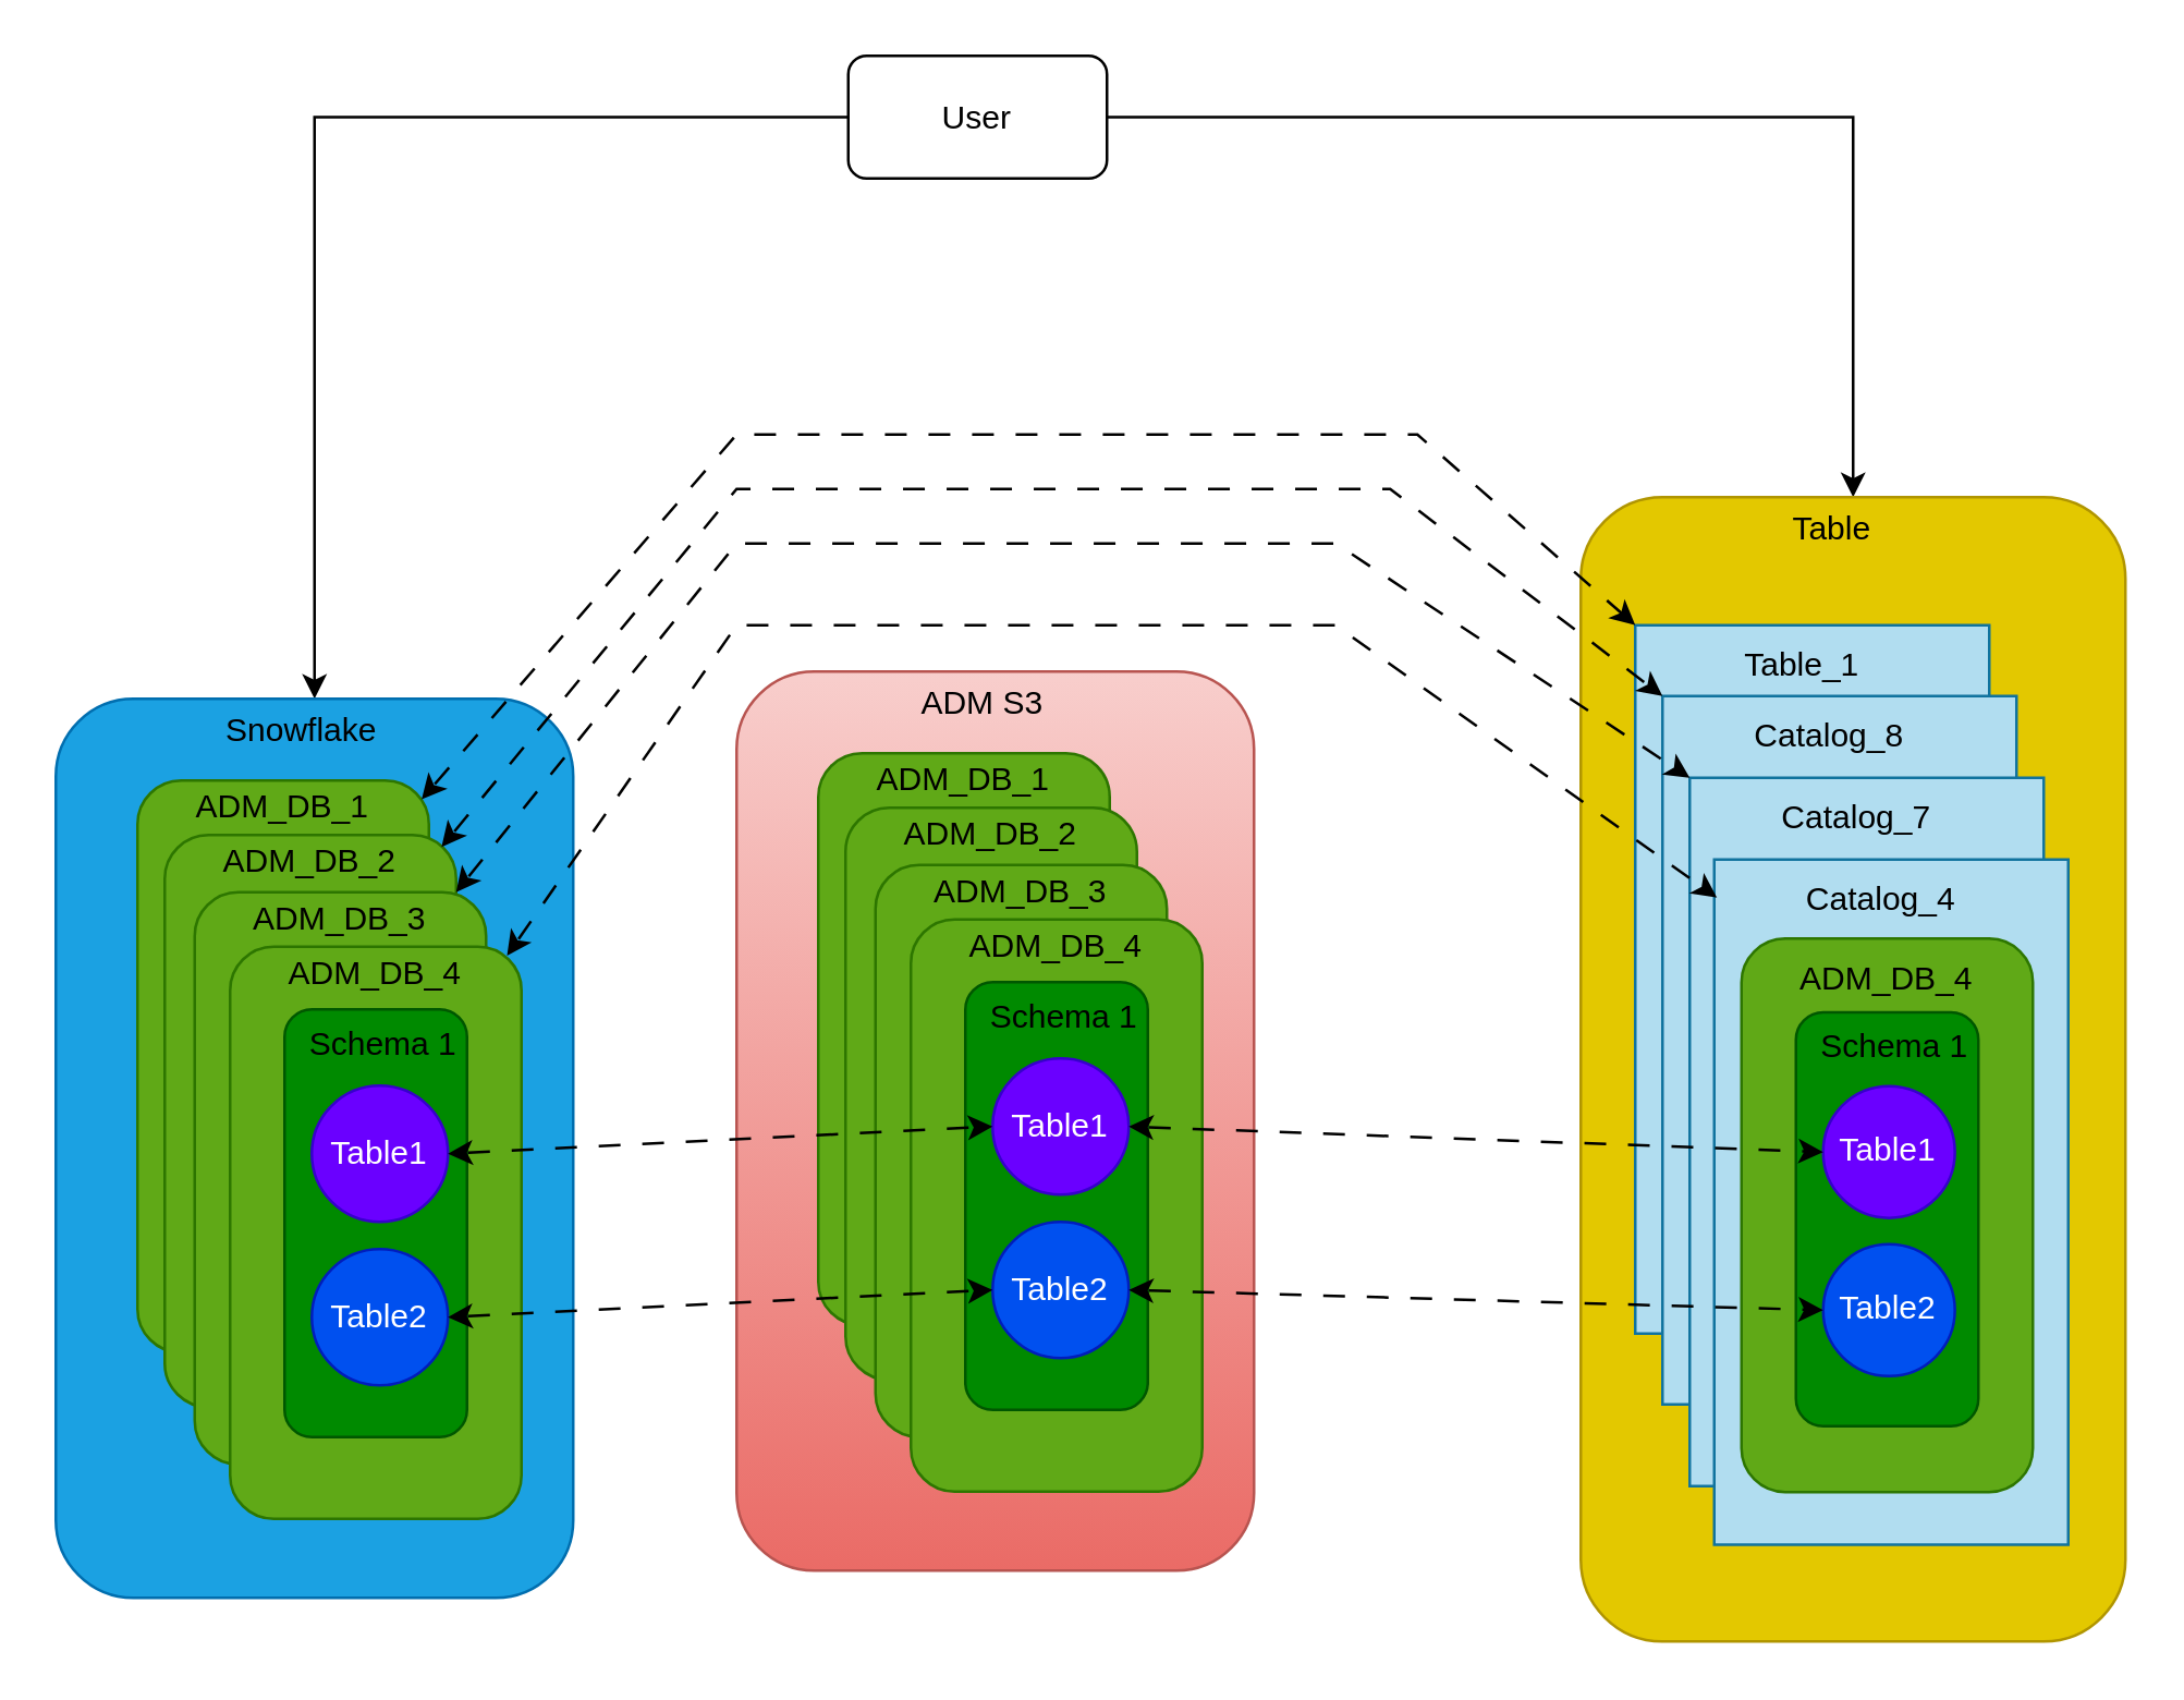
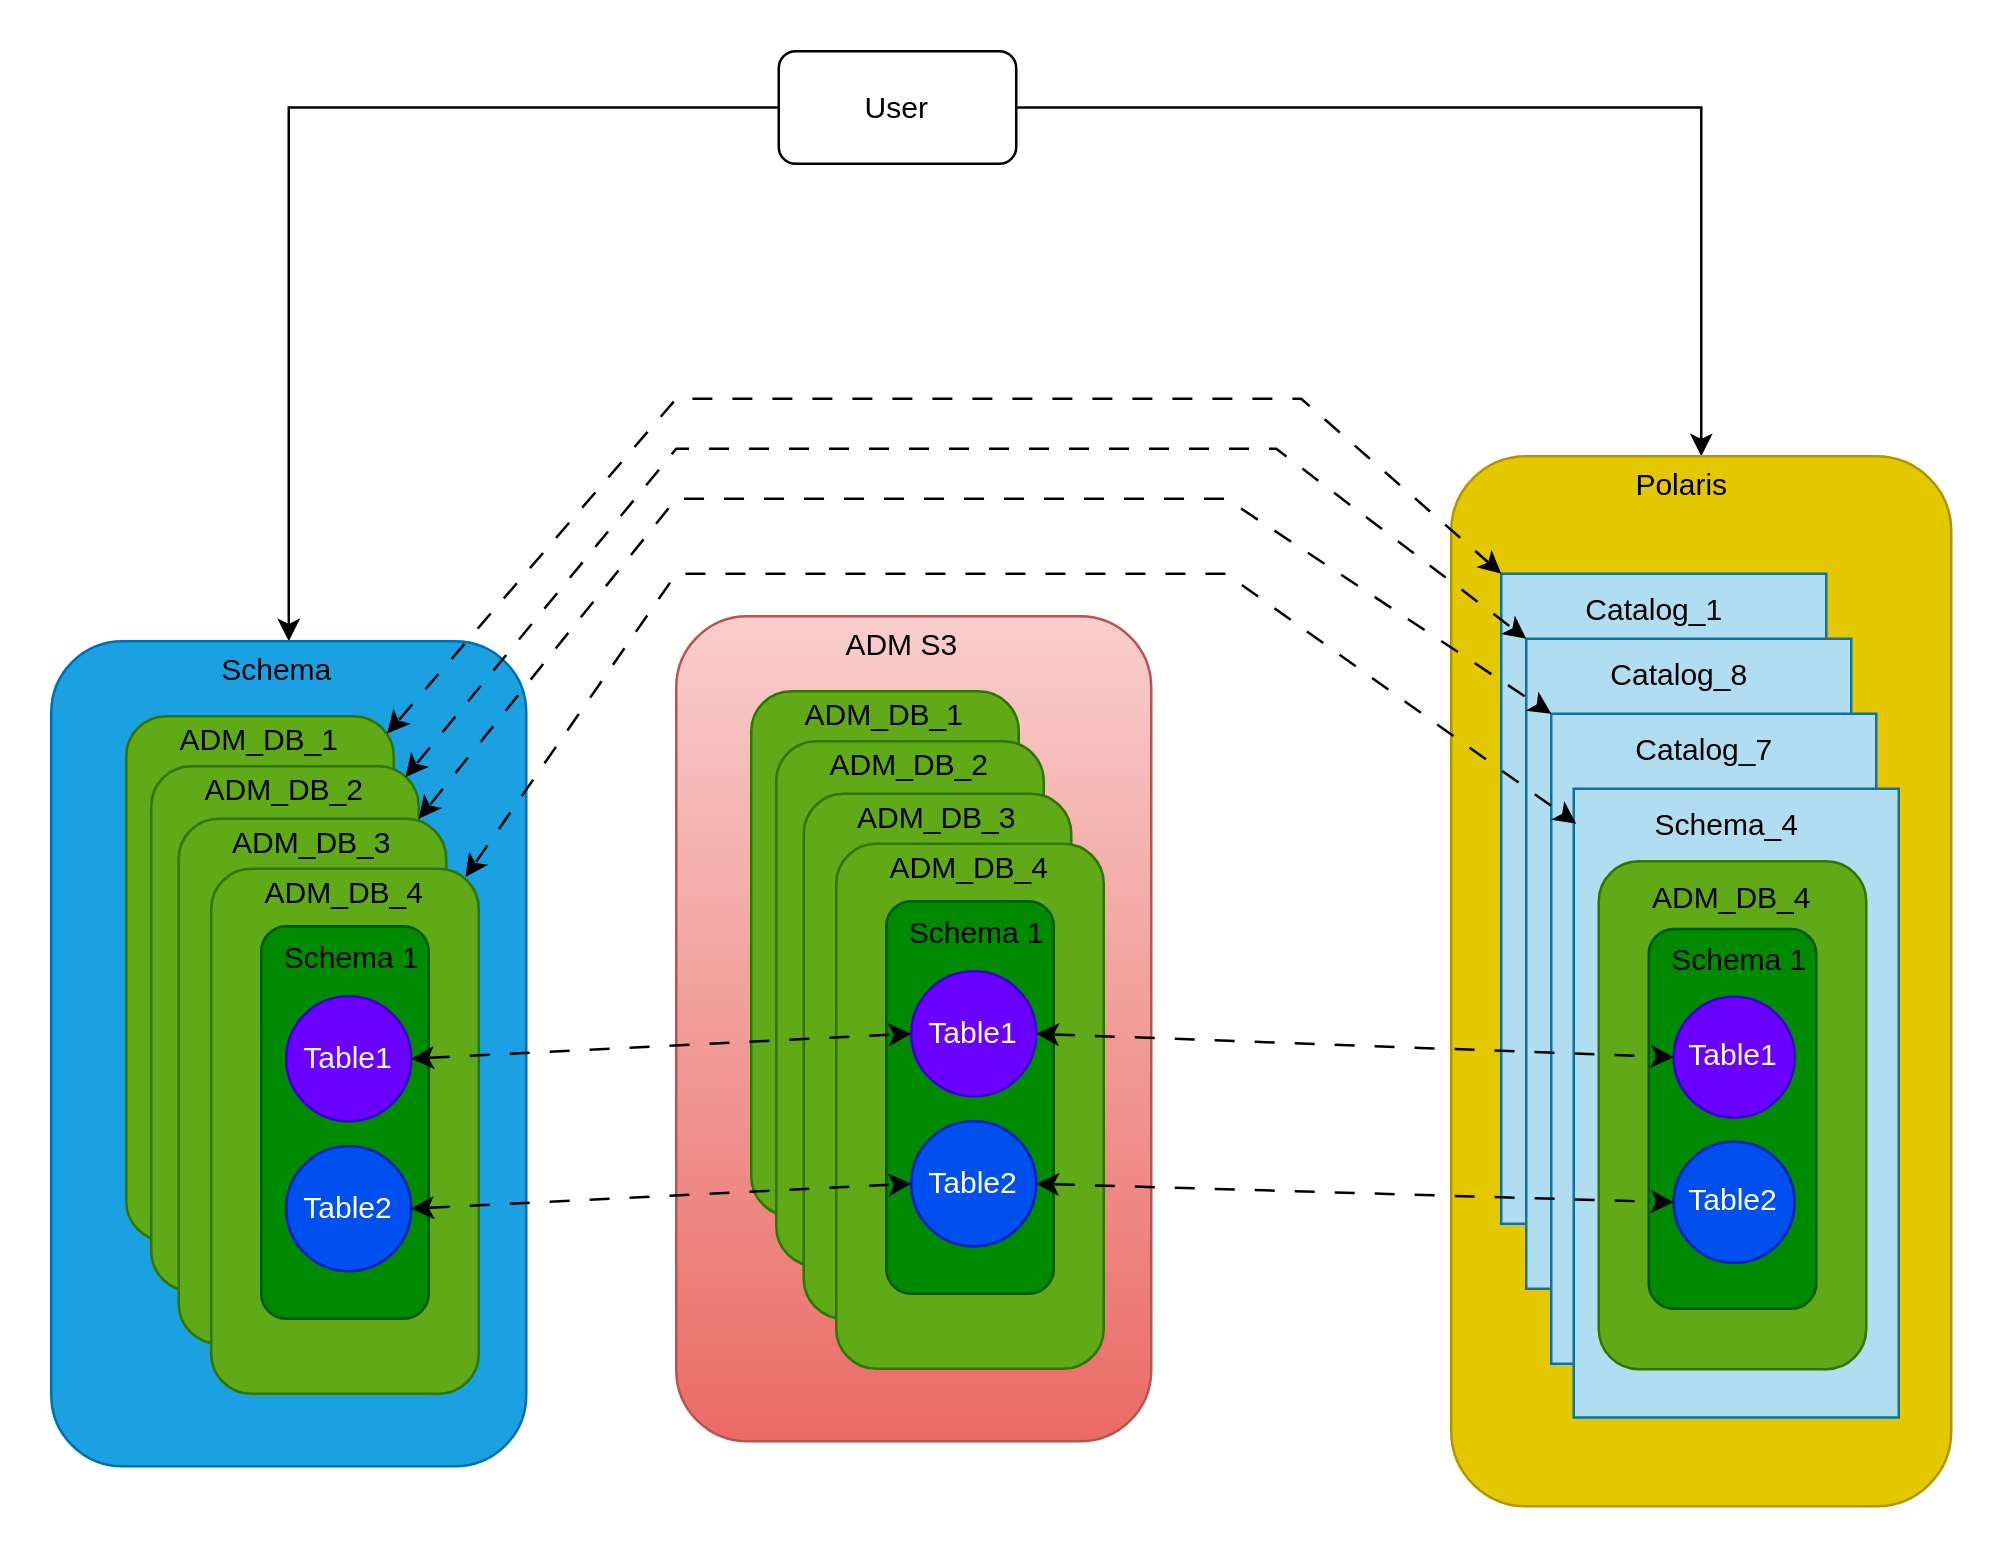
- <mxCell id="6" value="Table" style="text;html=1;align=center;verticalAlign=middle;resizable=0;points=[];autosize=1;strokeColor=none;fillColor=none;" vertex="1" parent="1"><mxGeometry x="642" y="179" width="60" height="30" as="geometry" /></mxCell>
+ <mxCell id="6" value="Polaris" style="text;html=1;align=center;verticalAlign=middle;resizable=0;points=[];autosize=1;strokeColor=none;fillColor=none;" vertex="1" parent="1"><mxGeometry x="642" y="179" width="60" height="30" as="geometry" /></mxCell>
- <mxCell id="89" value="Table_1" style="text;html=1;align=center;verticalAlign=middle;resizable=0;points=[];autosize=1;strokeColor=none;fillColor=none;" vertex="1" parent="87"><mxGeometry x="31.249" width="80" height="30" as="geometry" /></mxCell>
+ <mxCell id="89" value="Catalog_1" style="text;html=1;align=center;verticalAlign=middle;resizable=0;points=[];autosize=1;strokeColor=none;fillColor=none;" vertex="1" parent="87"><mxGeometry x="31.249" width="80" height="30" as="geometry" /></mxCell>
- <mxCell id="9" value="Snowflake" style="text;html=1;align=center;verticalAlign=middle;resizable=0;points=[];autosize=1;strokeColor=none;fillColor=none;" vertex="1" parent="7"><mxGeometry x="50" width="80" height="30" as="geometry" /></mxCell>
+ <mxCell id="9" value="Schema" style="text;html=1;align=center;verticalAlign=middle;resizable=0;points=[];autosize=1;strokeColor=none;fillColor=none;" vertex="1" parent="7"><mxGeometry x="50" width="80" height="30" as="geometry" /></mxCell>
- <mxCell id="125" value="Catalog_4" style="text;html=1;align=center;verticalAlign=middle;resizable=0;points=[];autosize=1;strokeColor=none;fillColor=none;" vertex="1" parent="123"><mxGeometry x="31.249" width="80" height="30" as="geometry" /></mxCell>
+ <mxCell id="125" value="Schema_4" style="text;html=1;align=center;verticalAlign=middle;resizable=0;points=[];autosize=1;strokeColor=none;fillColor=none;" vertex="1" parent="123"><mxGeometry x="31.249" width="80" height="30" as="geometry" /></mxCell>
